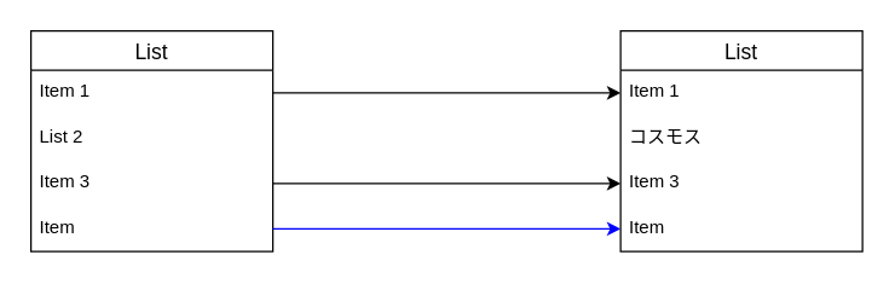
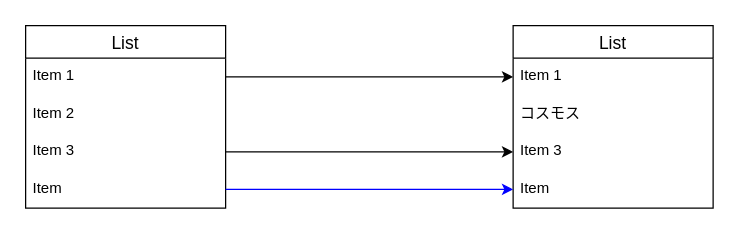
- <mxCell id="4" value="List 2" style="text;strokeColor=none;fillColor=none;spacingLeft=4;spacingRight=4;overflow=hidden;rotatable=0;points=[[0,0.5],[1,0.5]];portConstraint=eastwest;fontSize=12;" vertex="1" parent="2"><mxGeometry y="56" width="160" height="30" as="geometry" /></mxCell>
+ <mxCell id="4" value="Item 2" style="text;strokeColor=none;fillColor=none;spacingLeft=4;spacingRight=4;overflow=hidden;rotatable=0;points=[[0,0.5],[1,0.5]];portConstraint=eastwest;fontSize=12;" vertex="1" parent="2"><mxGeometry y="56" width="160" height="30" as="geometry" /></mxCell>
